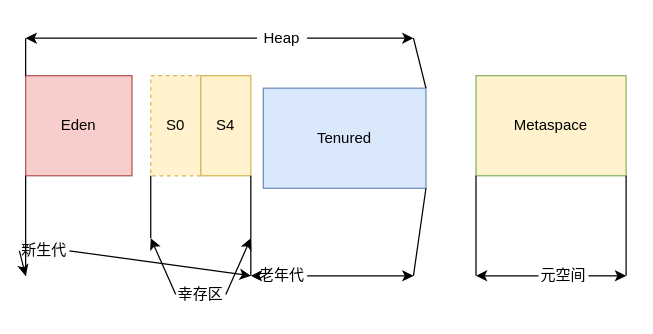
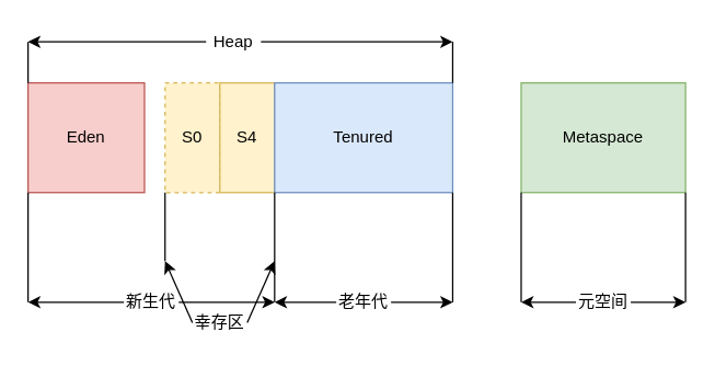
- <mxCell id="29" value="Heap" style="text;html=1;strokeColor=none;fillColor=none;align=center;verticalAlign=middle;whiteSpace=wrap;rounded=0;" vertex="1" parent="1"><mxGeometry x="205" y="20" width="40" height="20" as="geometry" /></mxCell>
+ <mxCell id="29" value="Heap" style="text;html=1;strokeColor=none;fillColor=none;align=center;verticalAlign=middle;whiteSpace=wrap;rounded=0;" vertex="1" parent="1"><mxGeometry x="150" y="20" width="40" height="20" as="geometry" /></mxCell>
- <mxCell id="6" value="Metaspace" style="rounded=0;whiteSpace=wrap;html=1;fillColor=#fff2cc;strokeColor=#82b366;" vertex="1" parent="1"><mxGeometry x="380" y="60" width="120" height="80" as="geometry" /></mxCell>
+ <mxCell id="6" value="Metaspace" style="rounded=0;whiteSpace=wrap;html=1;fillColor=#d5e8d4;strokeColor=#82b366;" vertex="1" parent="1"><mxGeometry x="380" y="60" width="120" height="80" as="geometry" /></mxCell>
- <mxCell id="5" value="Tenured" style="rounded=0;whiteSpace=wrap;html=1;fillColor=#dae8fc;strokeColor=#6c8ebf;" vertex="1" parent="1"><mxGeometry x="210" y="70" width="130" height="80" as="geometry" /></mxCell>
+ <mxCell id="5" value="Tenured" style="rounded=0;whiteSpace=wrap;html=1;fillColor=#dae8fc;strokeColor=#6c8ebf;" vertex="1" parent="1"><mxGeometry x="200" y="60" width="130" height="80" as="geometry" /></mxCell>
- <mxCell id="12" value="新生代" style="text;html=1;strokeColor=none;fillColor=none;align=center;verticalAlign=middle;whiteSpace=wrap;rounded=0;" vertex="1" parent="1"><mxGeometry x="15" y="190" width="40" height="20" as="geometry" /></mxCell>
+ <mxCell id="12" value="新生代" style="text;html=1;strokeColor=none;fillColor=none;align=center;verticalAlign=middle;whiteSpace=wrap;rounded=0;" vertex="1" parent="1"><mxGeometry x="90" y="210" width="40" height="20" as="geometry" /></mxCell>
- <mxCell id="13" value="老年代" style="text;html=1;strokeColor=none;fillColor=none;align=center;verticalAlign=middle;whiteSpace=wrap;rounded=0;" vertex="1" parent="1"><mxGeometry x="205" y="210" width="40" height="20" as="geometry" /></mxCell>
+ <mxCell id="13" value="老年代" style="text;html=1;strokeColor=none;fillColor=none;align=center;verticalAlign=middle;whiteSpace=wrap;rounded=0;" vertex="1" parent="1"><mxGeometry x="245" y="210" width="40" height="20" as="geometry" /></mxCell>
- <mxCell id="14" value="元空间" style="text;html=1;strokeColor=none;fillColor=none;align=center;verticalAlign=middle;whiteSpace=wrap;rounded=0;" vertex="1" parent="1"><mxGeometry x="430" y="210" width="40" height="20" as="geometry" /></mxCell>
+ <mxCell id="14" value="元空间" style="text;html=1;strokeColor=none;fillColor=none;align=center;verticalAlign=middle;whiteSpace=wrap;rounded=0;" vertex="1" parent="1"><mxGeometry x="420" y="210" width="40" height="20" as="geometry" /></mxCell>
